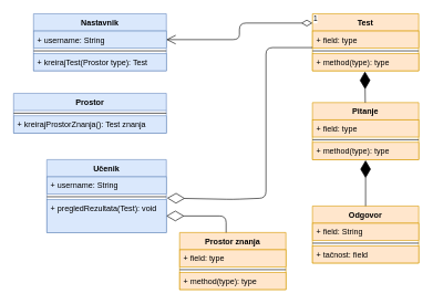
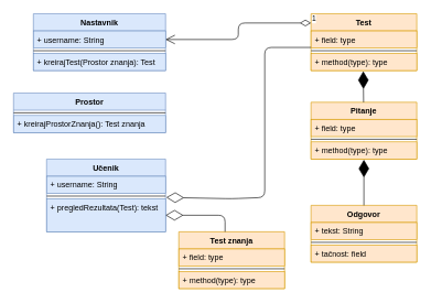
- <mxCell id="5" value="+ kreirajTest(Prostor type): Test" style="text;strokeColor=#6c8ebf;fillColor=#dae8fc;align=left;verticalAlign=top;spacingLeft=4;spacingRight=4;overflow=hidden;rotatable=0;points=[[0,0.5],[1,0.5]];portConstraint=eastwest;" vertex="1" parent="2"><mxGeometry y="60" width="200" height="26" as="geometry" /></mxCell>
+ <mxCell id="5" value="+ kreirajTest(Prostor znanja): Test" style="text;strokeColor=#6c8ebf;fillColor=#dae8fc;align=left;verticalAlign=top;spacingLeft=4;spacingRight=4;overflow=hidden;rotatable=0;points=[[0,0.5],[1,0.5]];portConstraint=eastwest;" vertex="1" parent="2"><mxGeometry y="60" width="200" height="26" as="geometry" /></mxCell>
- <mxCell id="12" value="+ pregledRezultata(Test): void" style="text;strokeColor=#6c8ebf;fillColor=#dae8fc;align=left;verticalAlign=top;spacingLeft=4;spacingRight=4;overflow=hidden;rotatable=0;points=[[0,0.5],[1,0.5]];portConstraint=eastwest;" vertex="1" parent="9"><mxGeometry y="60" width="180" height="50" as="geometry" /></mxCell>
+ <mxCell id="12" value="+ pregledRezultata(Test): tekst" style="text;strokeColor=#6c8ebf;fillColor=#dae8fc;align=left;verticalAlign=top;spacingLeft=4;spacingRight=4;overflow=hidden;rotatable=0;points=[[0,0.5],[1,0.5]];portConstraint=eastwest;" vertex="1" parent="9"><mxGeometry y="60" width="180" height="50" as="geometry" /></mxCell>
- <mxCell id="22" value="+ field: String&#10;" style="text;strokeColor=#d79b00;fillColor=#ffe6cc;align=left;verticalAlign=top;spacingLeft=4;spacingRight=4;overflow=hidden;rotatable=0;points=[[0,0.5],[1,0.5]];portConstraint=eastwest;" vertex="1" parent="21"><mxGeometry y="26" width="160" height="26" as="geometry" /></mxCell>
+ <mxCell id="22" value="+ tekst: String&#10;" style="text;strokeColor=#d79b00;fillColor=#ffe6cc;align=left;verticalAlign=top;spacingLeft=4;spacingRight=4;overflow=hidden;rotatable=0;points=[[0,0.5],[1,0.5]];portConstraint=eastwest;" vertex="1" parent="21"><mxGeometry y="26" width="160" height="26" as="geometry" /></mxCell>
- <mxCell id="28" value="Prostor znanja" style="swimlane;fontStyle=1;align=center;verticalAlign=top;childLayout=stackLayout;horizontal=1;startSize=26;horizontalStack=0;resizeParent=1;resizeParentMax=0;resizeLast=0;collapsible=1;marginBottom=0;fillColor=#ffe6cc;strokeColor=#d79b00;" vertex="1" parent="1"><mxGeometry x="270" y="350" width="160" height="86" as="geometry" /></mxCell>
+ <mxCell id="28" value="Test znanja" style="swimlane;fontStyle=1;align=center;verticalAlign=top;childLayout=stackLayout;horizontal=1;startSize=26;horizontalStack=0;resizeParent=1;resizeParentMax=0;resizeLast=0;collapsible=1;marginBottom=0;fillColor=#ffe6cc;strokeColor=#d79b00;" vertex="1" parent="1"><mxGeometry x="270" y="350" width="160" height="86" as="geometry" /></mxCell>
